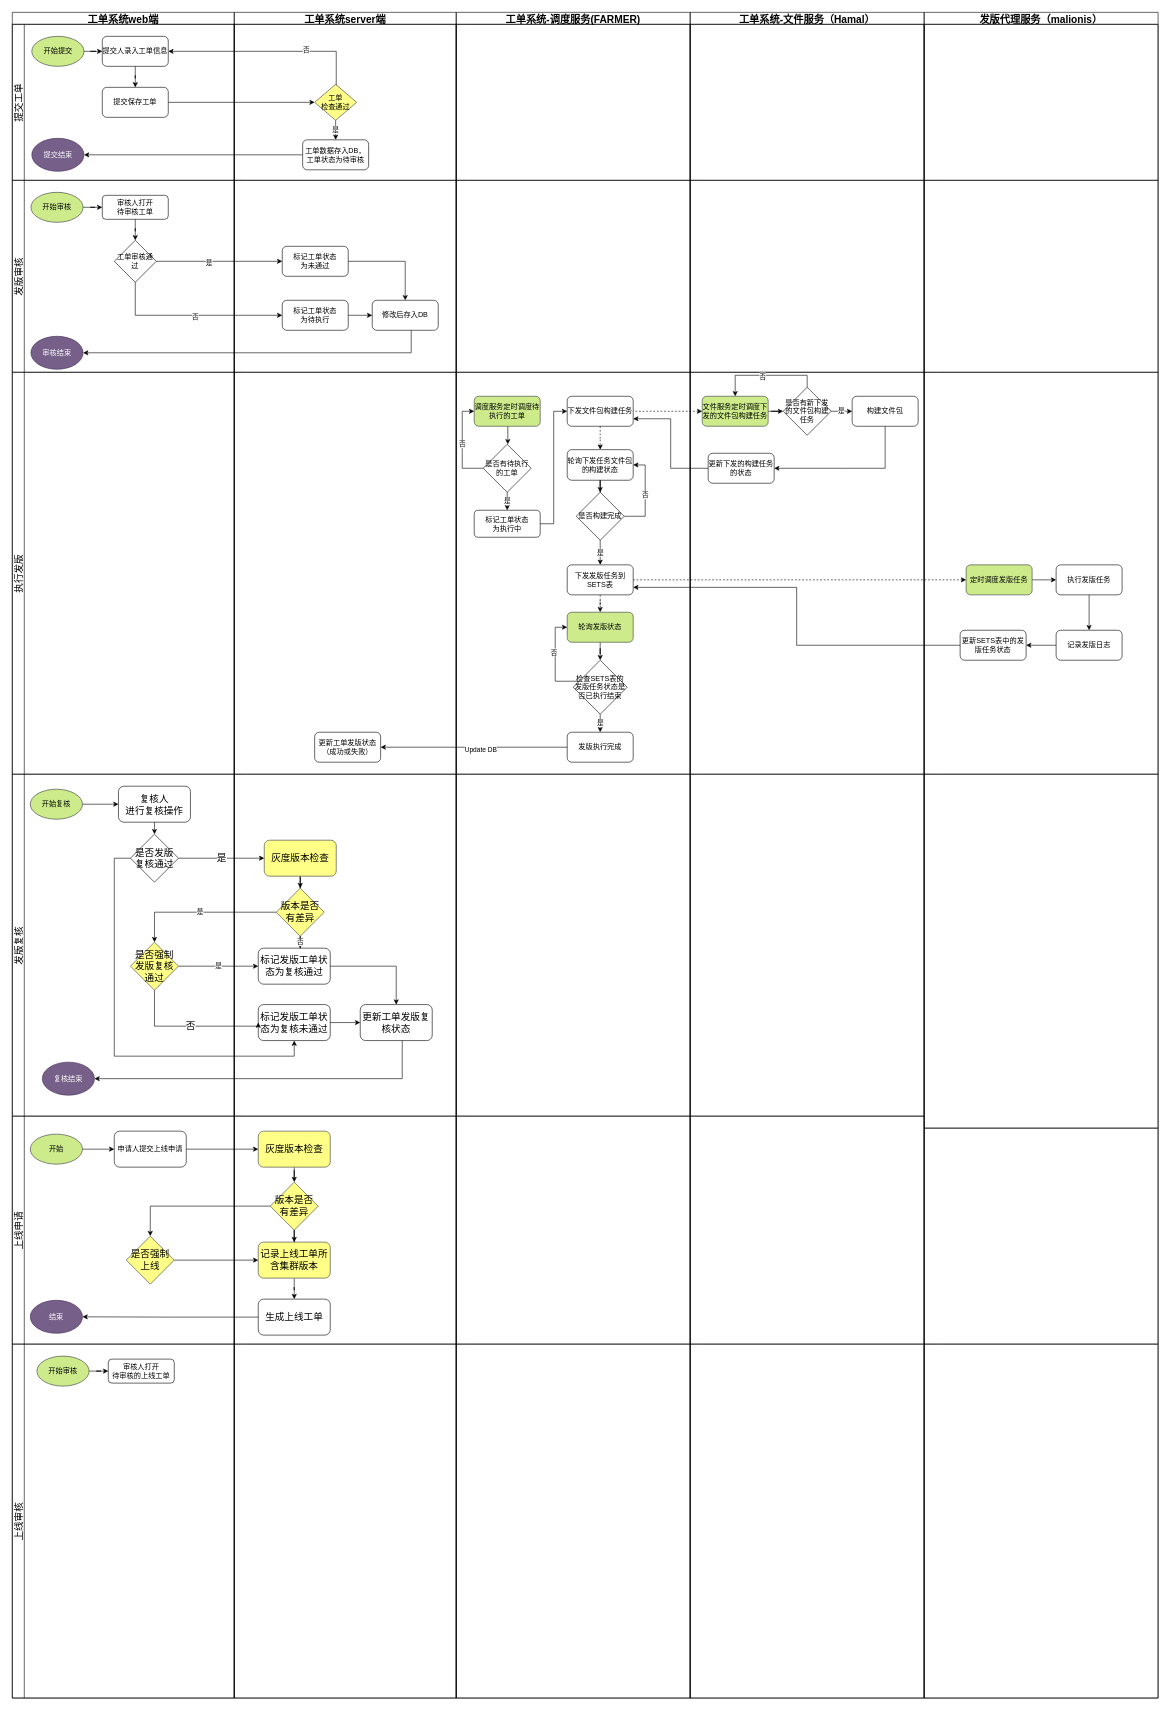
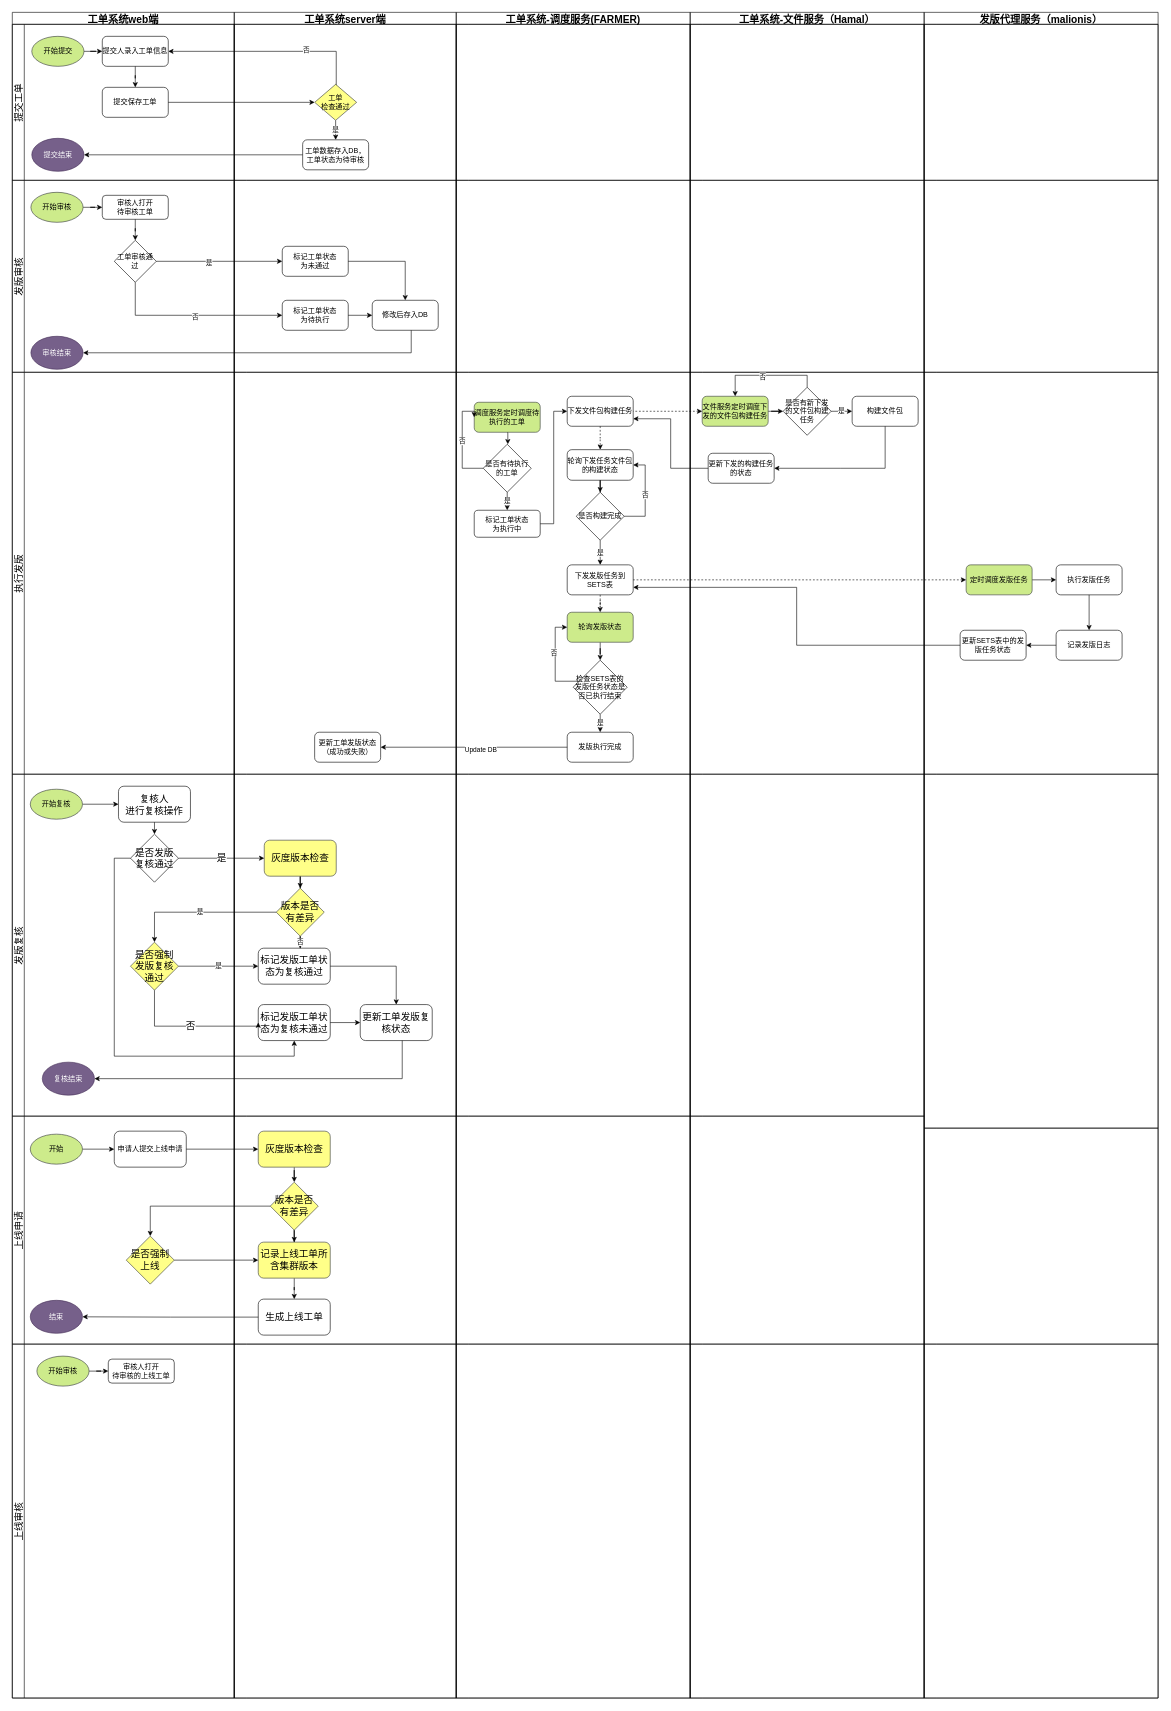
- <mxCell id="82" value="调度服务定时调度待执行的工单" style="rounded=1;whiteSpace=wrap;html=1;fillColor=#cdeb8b;strokeColor=#36393d;" parent="80" vertex="1"><mxGeometry x="30" y="40" width="110" height="50" as="geometry" /></mxCell>
+ <mxCell id="82" value="调度服务定时调度待执行的工单" style="rounded=1;whiteSpace=wrap;html=1;fillColor=#cdeb8b;strokeColor=#36393d;" parent="80" vertex="1"><mxGeometry x="30" y="50" width="110" height="50" as="geometry" /></mxCell>
